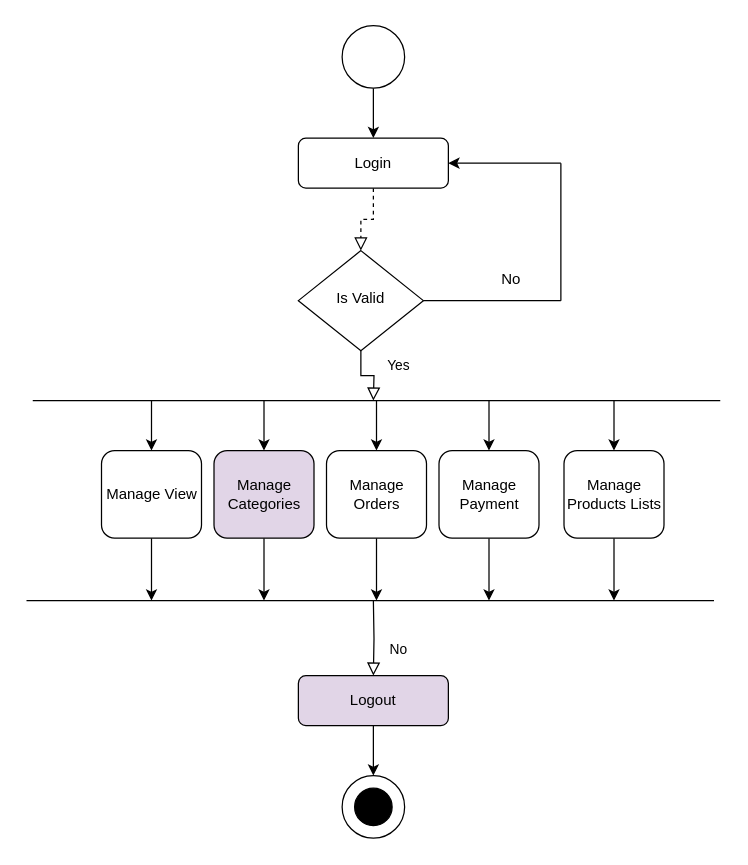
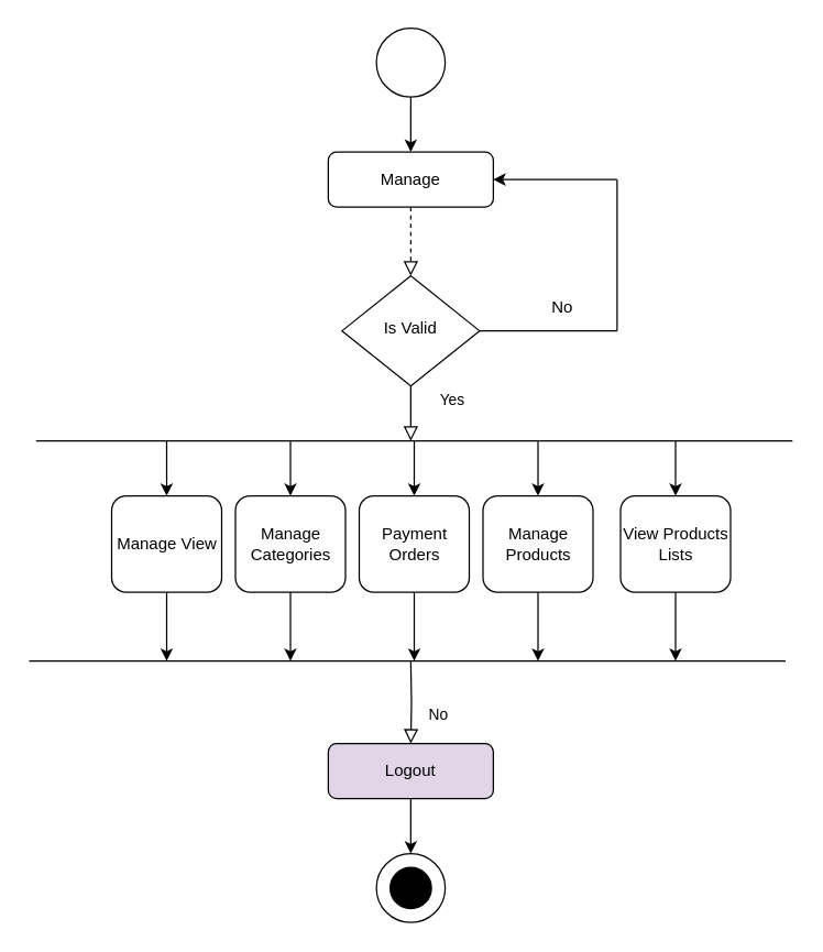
- <mxCell id="3" value="Login" style="rounded=1;whiteSpace=wrap;html=1;fontSize=12;glass=0;strokeWidth=1;shadow=0;" parent="1" vertex="1"><mxGeometry x="238" y="110" width="120" height="40" as="geometry" /></mxCell>
+ <mxCell id="3" value="Manage" style="rounded=1;whiteSpace=wrap;html=1;fontSize=12;glass=0;strokeWidth=1;shadow=0;" parent="1" vertex="1"><mxGeometry x="238" y="110" width="120" height="40" as="geometry" /></mxCell>
- <mxCell id="5" value="Is Valid" style="rhombus;whiteSpace=wrap;html=1;shadow=0;fontFamily=Helvetica;fontSize=12;align=center;strokeWidth=1;spacing=6;spacingTop=-4;" parent="1" vertex="1"><mxGeometry x="238" y="200" width="100" height="80" as="geometry" /></mxCell>
+ <mxCell id="5" value="Is Valid" style="rhombus;whiteSpace=wrap;html=1;shadow=0;fontFamily=Helvetica;fontSize=12;align=center;strokeWidth=1;spacing=6;spacingTop=-4;" parent="1" vertex="1"><mxGeometry x="248" y="200" width="100" height="80" as="geometry" /></mxCell>
- <mxCell id="23" value="Manage Categories" style="rounded=1;whiteSpace=wrap;html=1;fillColor=#e1d5e7;" parent="1" vertex="1"><mxGeometry x="170.5" y="360" width="80" height="70" as="geometry" /></mxCell>
+ <mxCell id="23" value="Manage Categories" style="rounded=1;whiteSpace=wrap;html=1;" parent="1" vertex="1"><mxGeometry x="170.5" y="360" width="80" height="70" as="geometry" /></mxCell>
- <mxCell id="26" value="Manage Orders" style="rounded=1;whiteSpace=wrap;html=1;" parent="1" vertex="1"><mxGeometry x="260.5" y="360" width="80" height="70" as="geometry" /></mxCell>
+ <mxCell id="26" value="Payment Orders" style="rounded=1;whiteSpace=wrap;html=1;" parent="1" vertex="1"><mxGeometry x="260.5" y="360" width="80" height="70" as="geometry" /></mxCell>
- <mxCell id="29" value="Manage Payment" style="rounded=1;whiteSpace=wrap;html=1;" parent="1" vertex="1"><mxGeometry x="350.5" y="360" width="80" height="70" as="geometry" /></mxCell>
+ <mxCell id="29" value="Manage Products" style="rounded=1;whiteSpace=wrap;html=1;" parent="1" vertex="1"><mxGeometry x="350.5" y="360" width="80" height="70" as="geometry" /></mxCell>
- <mxCell id="32" value="Manage Products Lists" style="rounded=1;whiteSpace=wrap;html=1;" parent="1" vertex="1"><mxGeometry x="450.5" y="360" width="80" height="70" as="geometry" /></mxCell>
+ <mxCell id="32" value="View Products Lists" style="rounded=1;whiteSpace=wrap;html=1;" parent="1" vertex="1"><mxGeometry x="450.5" y="360" width="80" height="70" as="geometry" /></mxCell>
